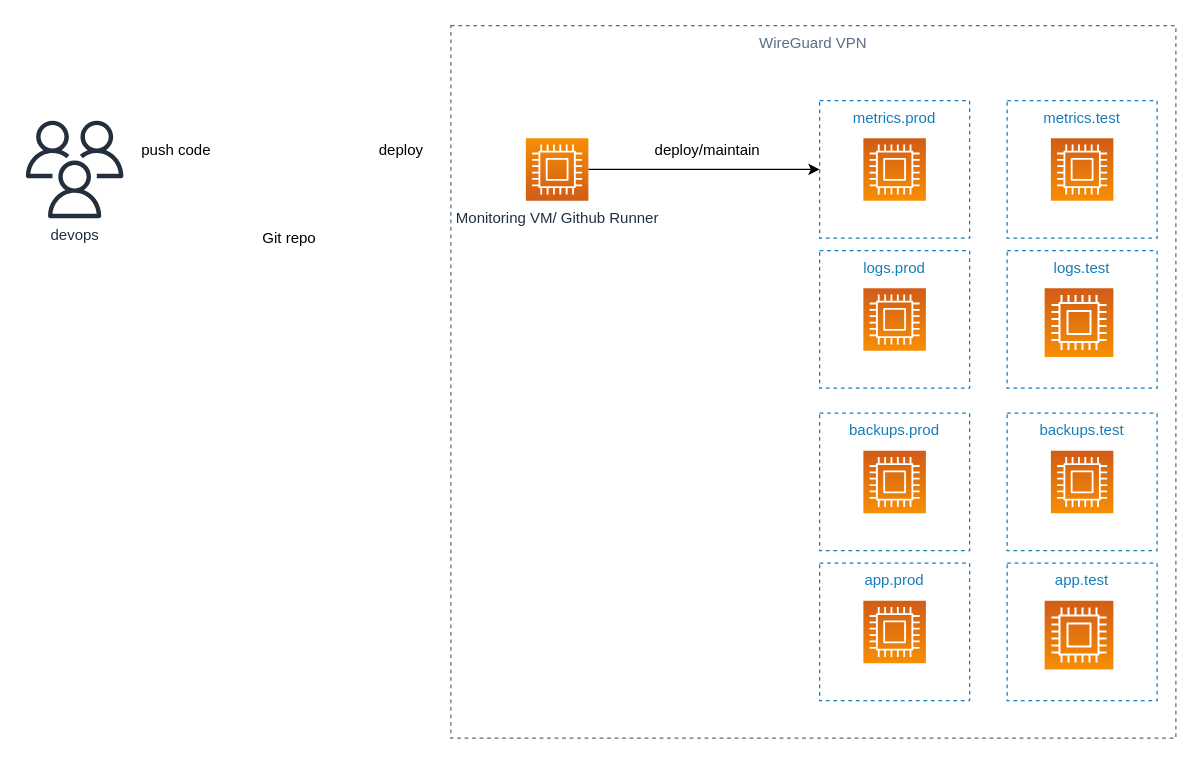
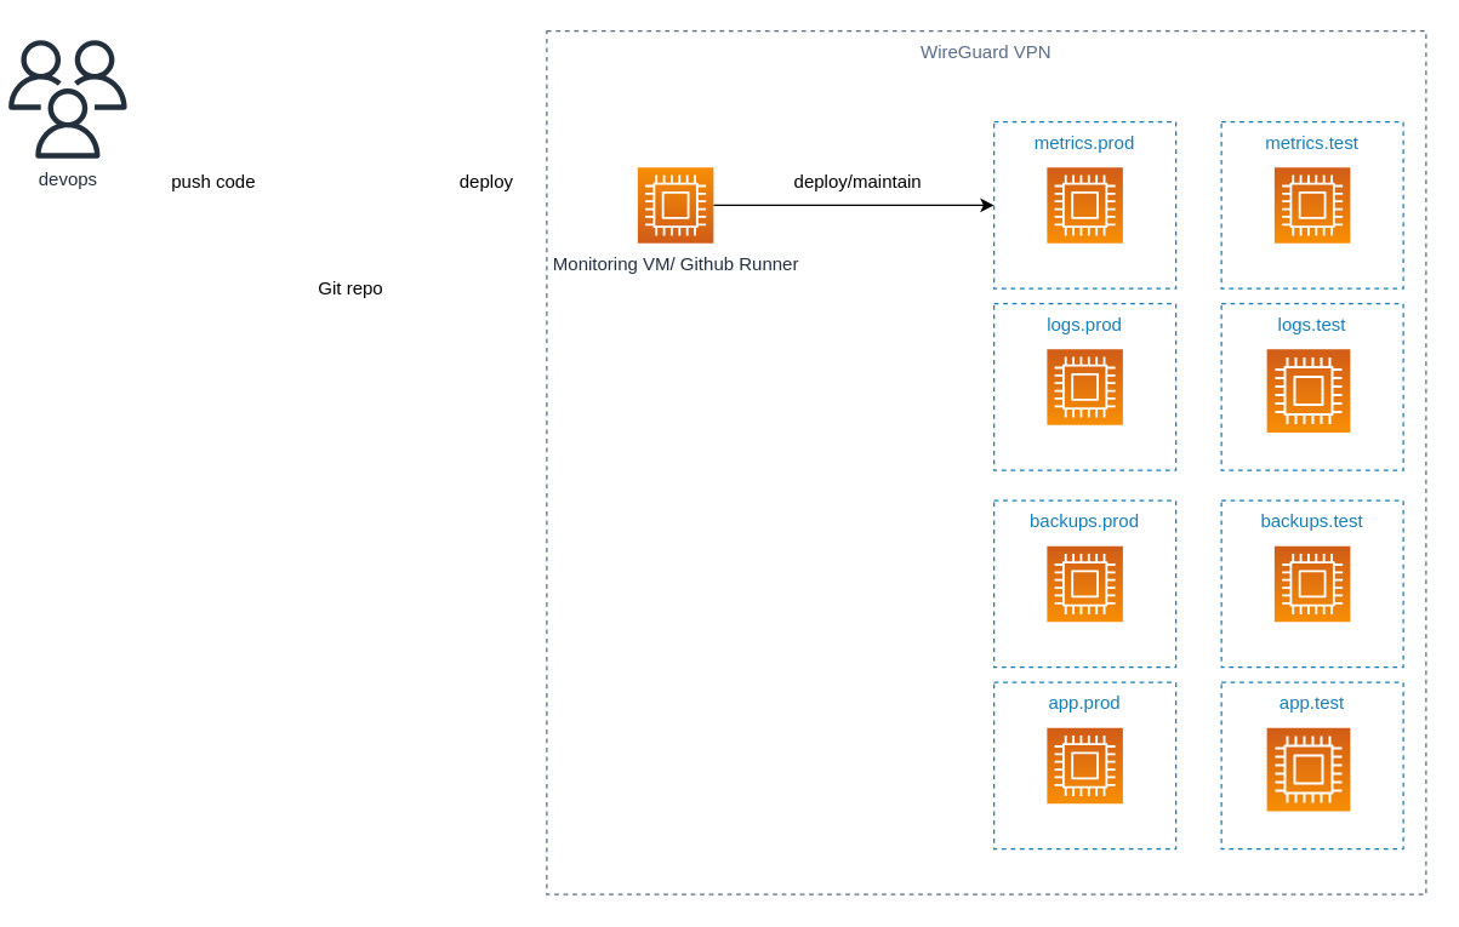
- <mxCell id="21" value="devops" style="sketch=0;outlineConnect=0;fontColor=#232F3E;gradientColor=none;fillColor=#232F3D;strokeColor=none;dashed=0;verticalLabelPosition=bottom;verticalAlign=top;align=center;html=1;fontSize=12;fontStyle=0;aspect=fixed;pointerEvents=1;shape=mxgraph.aws4.users;" vertex="1" parent="1"><mxGeometry x="20" y="96" width="78" height="78" as="geometry" /></mxCell>
+ <mxCell id="21" value="devops" style="sketch=0;outlineConnect=0;fontColor=#232F3E;gradientColor=none;fillColor=#232F3D;strokeColor=none;dashed=0;verticalLabelPosition=bottom;verticalAlign=top;align=center;html=1;fontSize=12;fontStyle=0;aspect=fixed;pointerEvents=1;shape=mxgraph.aws4.users;" vertex="1" parent="1"><mxGeometry x="5" y="26" width="78" height="78" as="geometry" /></mxCell>
